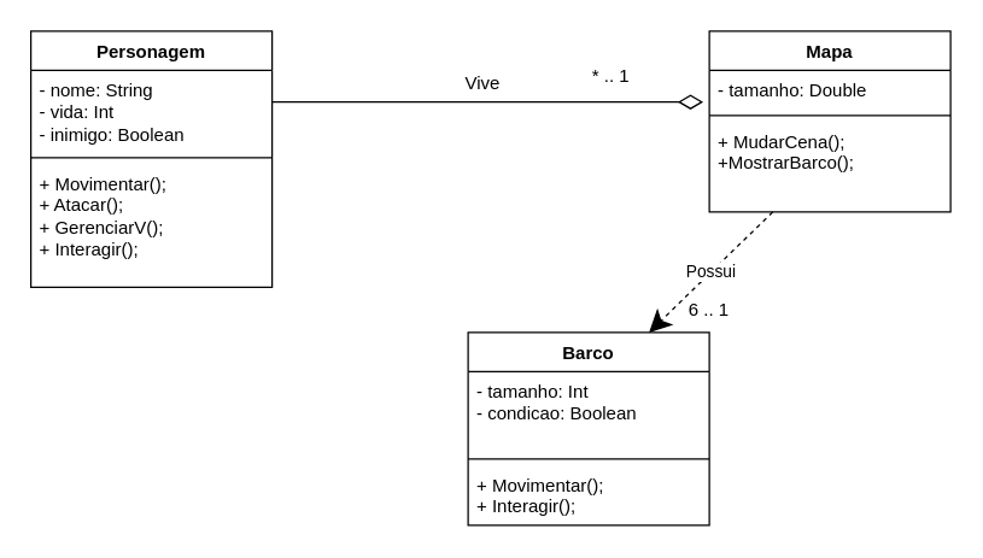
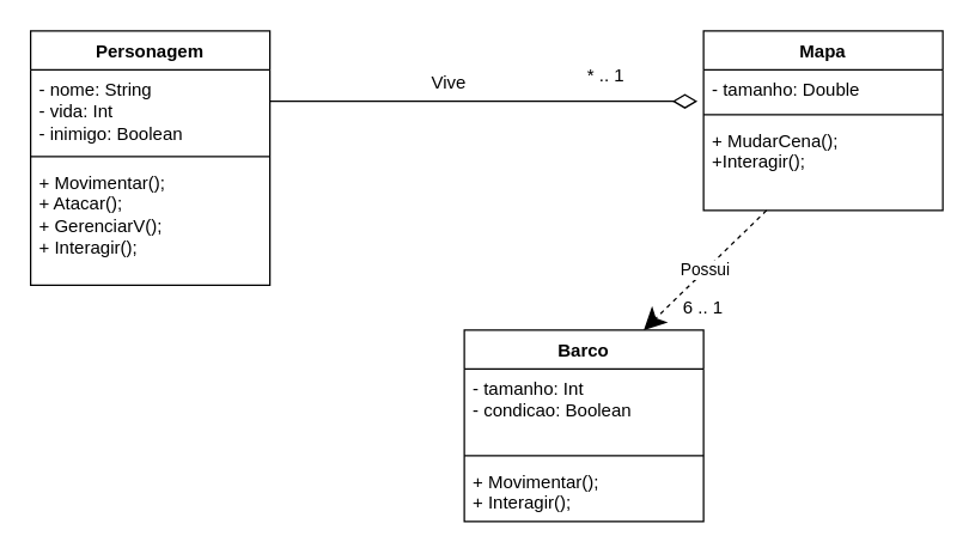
- <mxCell id="16" value="Vive" style="text;html=1;strokeColor=none;fillColor=none;align=center;verticalAlign=middle;whiteSpace=wrap;rounded=0;" parent="1" vertex="1"><mxGeometry x="290" y="40" width="60" height="30" as="geometry" /></mxCell>
+ <mxCell id="16" value="Vive" style="text;html=1;strokeColor=none;fillColor=none;align=center;verticalAlign=middle;whiteSpace=wrap;rounded=0;" parent="1" vertex="1"><mxGeometry x="270" y="40" width="60" height="30" as="geometry" /></mxCell>
- <mxCell id="9" value="+ MudarCena();&lt;br&gt;+MostrarBarco();" style="text;strokeColor=none;fillColor=none;align=left;verticalAlign=top;spacingLeft=4;spacingRight=4;overflow=hidden;rotatable=0;points=[[0,0.5],[1,0.5]];portConstraint=eastwest;whiteSpace=wrap;html=1;" parent="6" vertex="1"><mxGeometry y="60" width="160" height="60" as="geometry" /></mxCell>
+ <mxCell id="9" value="+ MudarCena();&lt;br&gt;+Interagir();" style="text;strokeColor=none;fillColor=none;align=left;verticalAlign=top;spacingLeft=4;spacingRight=4;overflow=hidden;rotatable=0;points=[[0,0.5],[1,0.5]];portConstraint=eastwest;whiteSpace=wrap;html=1;" parent="6" vertex="1"><mxGeometry y="60" width="160" height="60" as="geometry" /></mxCell>
